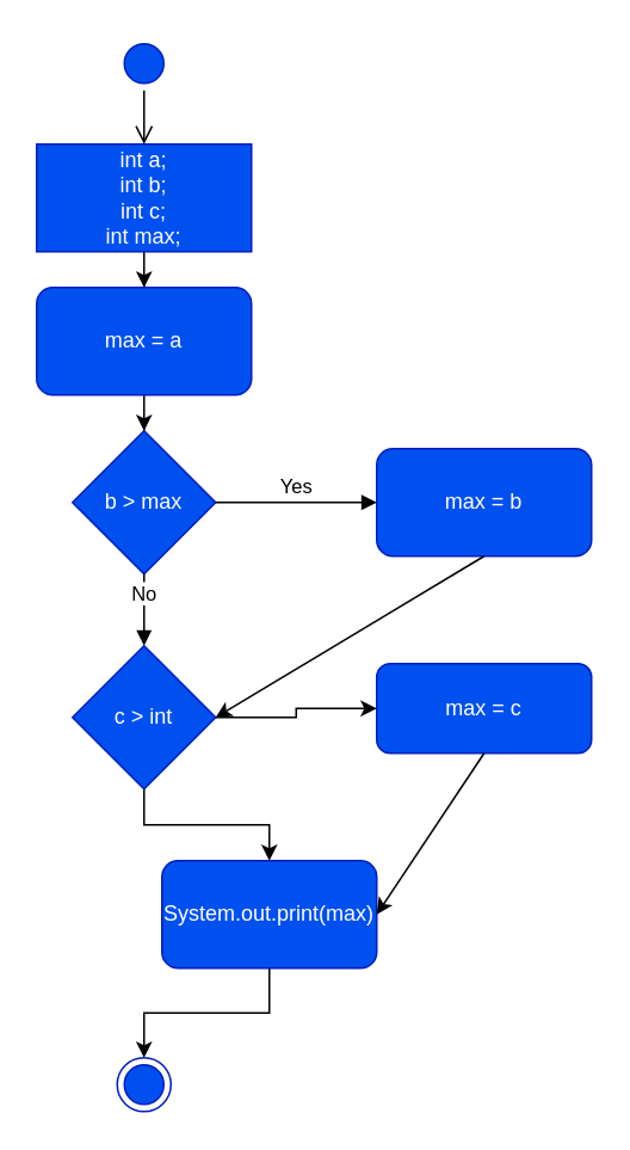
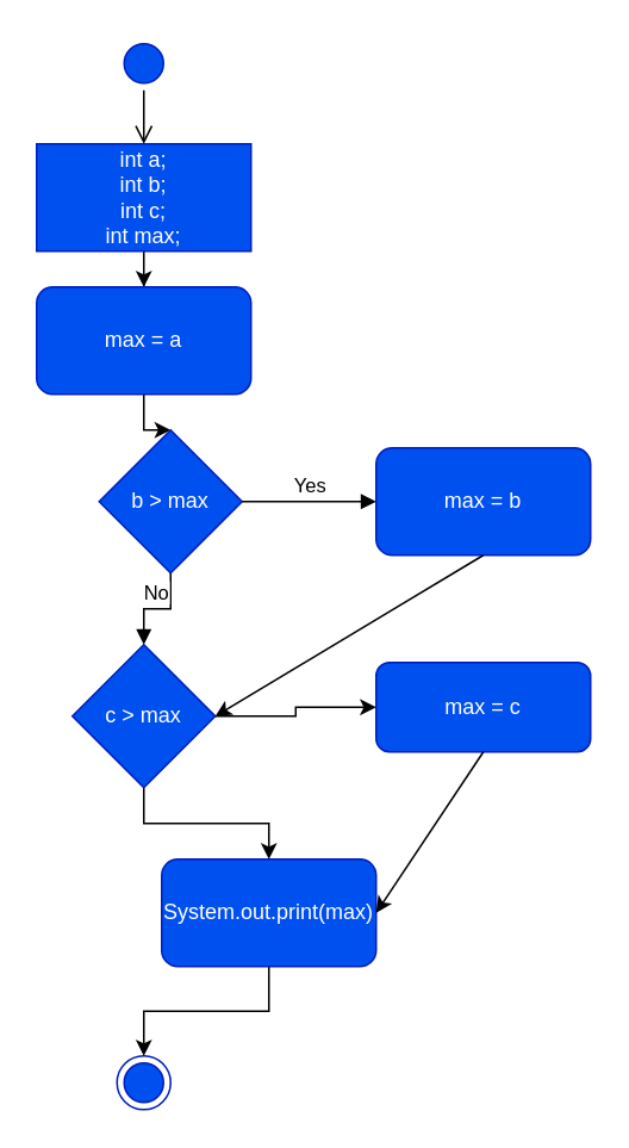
- <mxCell id="6" value="b &amp;gt; max" style="rhombus;whiteSpace=wrap;html=1;fillColor=#0050ef;fontColor=#ffffff;strokeColor=#001DBC;" vertex="1" parent="1"><mxGeometry x="40" y="240" width="80" height="80" as="geometry" /></mxCell>
+ <mxCell id="6" value="b &amp;gt; max" style="rhombus;whiteSpace=wrap;html=1;fillColor=#0050ef;fontColor=#ffffff;strokeColor=#001DBC;" vertex="1" parent="1"><mxGeometry x="55" y="240" width="80" height="80" as="geometry" /></mxCell>
- <mxCell id="12" value="c &amp;gt; int" style="rhombus;whiteSpace=wrap;html=1;fillColor=#0050ef;strokeColor=#001DBC;fontColor=#ffffff;" vertex="1" parent="1"><mxGeometry x="40" y="360" width="80" height="80" as="geometry" /></mxCell>
+ <mxCell id="12" value="c &amp;gt; max" style="rhombus;whiteSpace=wrap;html=1;fillColor=#0050ef;strokeColor=#001DBC;fontColor=#ffffff;" vertex="1" parent="1"><mxGeometry x="40" y="360" width="80" height="80" as="geometry" /></mxCell>
